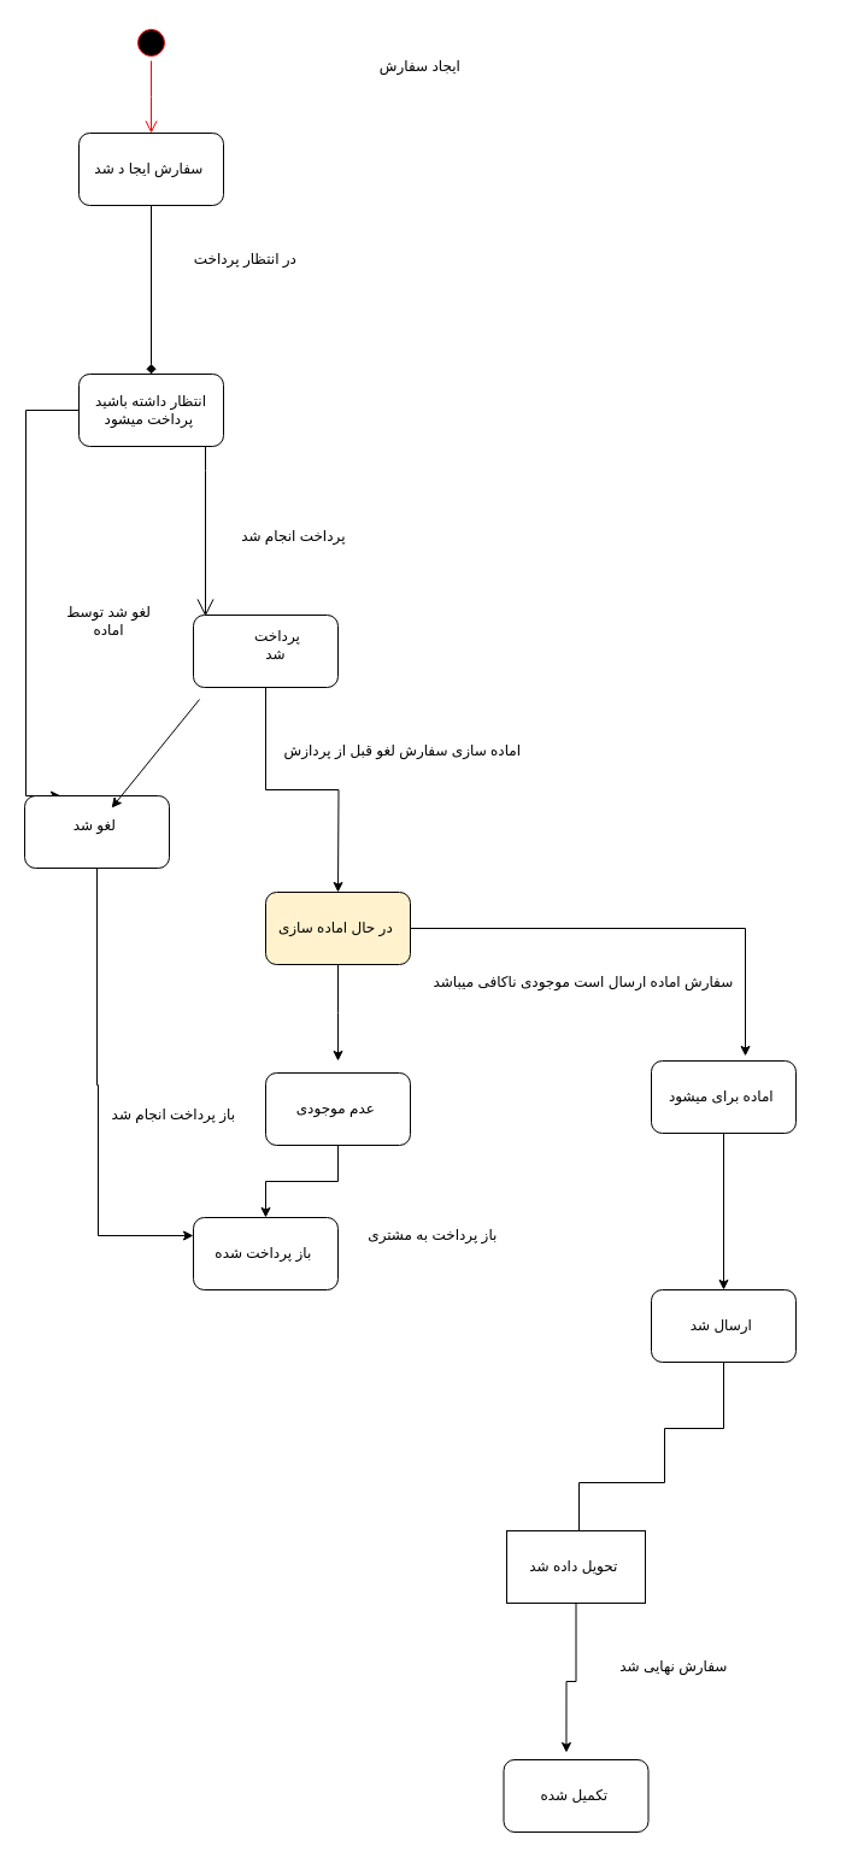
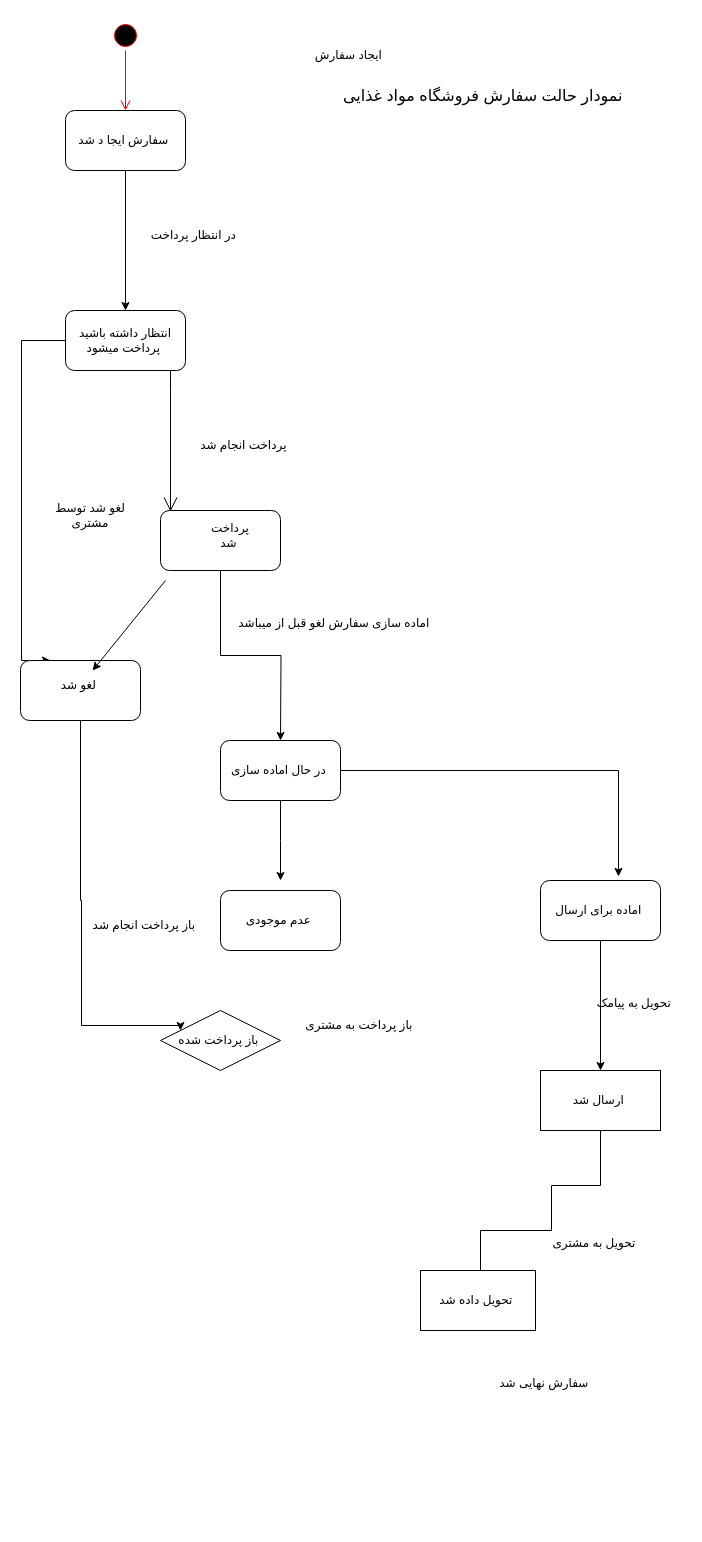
+ <mxCell id="2" value="&lt;font size=&quot;3&quot;&gt;نمودار حالت سفارش فروشگاه مواد غذایی&amp;nbsp;&lt;/font&gt;" style="text;html=1;align=center;verticalAlign=middle;whiteSpace=wrap;rounded=0;" vertex="1" parent="1"><mxGeometry x="330" y="80" width="310" height="30" as="geometry" /></mxCell>
- <mxCell id="14" value="در انتظار پرداخت&amp;nbsp;" style="text;html=1;align=center;verticalAlign=middle;whiteSpace=wrap;rounded=0;" vertex="1" parent="1"><mxGeometry x="140" y="200" width="130" height="30" as="geometry" /></mxCell>
+ <mxCell id="14" value="در انتظار پرداخت&amp;nbsp;" style="text;html=1;align=center;verticalAlign=middle;whiteSpace=wrap;rounded=0;" vertex="1" parent="1"><mxGeometry x="130" y="220" width="130" height="30" as="geometry" /></mxCell>
- <mxCell id="5" style="edgeStyle=orthogonalEdgeStyle;rounded=0;orthogonalLoop=1;jettySize=auto;html=1;entryX=0.5;entryY=0;entryDx=0;entryDy=0;endArrow=diamond;" edge="1" parent="1" source="6" target="9"><mxGeometry relative="1" as="geometry" /></mxCell>
+ <mxCell id="5" style="edgeStyle=orthogonalEdgeStyle;rounded=0;orthogonalLoop=1;jettySize=auto;html=1;entryX=0.5;entryY=0;entryDx=0;entryDy=0;" edge="1" parent="1" source="6" target="9"><mxGeometry relative="1" as="geometry" /></mxCell>
- <mxCell id="20" value="لغو شد توسط اماده" style="text;html=1;align=center;verticalAlign=middle;whiteSpace=wrap;rounded=0;" vertex="1" parent="1"><mxGeometry x="40" y="500" width="100" height="30" as="geometry" /></mxCell>
+ <mxCell id="20" value="لغو شد توسط مشتری" style="text;html=1;align=center;verticalAlign=middle;whiteSpace=wrap;rounded=0;" vertex="1" parent="1"><mxGeometry x="40" y="500" width="100" height="30" as="geometry" /></mxCell>
- <mxCell id="21" value="اماده سازی سفارش لغو قبل از پردازش&amp;nbsp;" style="text;html=1;align=center;verticalAlign=middle;resizable=0;points=[];autosize=1;strokeColor=none;fillColor=none;" vertex="1" parent="1"><mxGeometry x="245" y="608" width="180" height="30" as="geometry" /></mxCell>
+ <mxCell id="21" value="اماده سازی سفارش لغو قبل از میباشد&amp;nbsp;" style="text;html=1;align=center;verticalAlign=middle;resizable=0;points=[];autosize=1;strokeColor=none;fillColor=none;" vertex="1" parent="1"><mxGeometry x="245" y="608" width="180" height="30" as="geometry" /></mxCell>
- <mxCell id="23" value="در حال اماده سازی&amp;nbsp;" style="rounded=1;whiteSpace=wrap;html=1;fillColor=#fff2cc;" vertex="1" parent="1"><mxGeometry x="220" y="740" width="120" height="60" as="geometry" /></mxCell>
+ <mxCell id="23" value="در حال اماده سازی&amp;nbsp;" style="rounded=1;whiteSpace=wrap;html=1;" vertex="1" parent="1"><mxGeometry x="220" y="740" width="120" height="60" as="geometry" /></mxCell>
- <mxCell id="29" value="سفارش اماده ارسال است موجودی ناکافی میباشد&amp;nbsp;" style="text;html=1;align=center;verticalAlign=middle;resizable=0;points=[];autosize=1;strokeColor=none;fillColor=none;" vertex="1" parent="1"><mxGeometry x="380" y="800" width="210" height="30" as="geometry" /></mxCell>
- <mxCell id="27" value="اماده برای میشود&amp;nbsp;" style="rounded=1;whiteSpace=wrap;html=1;" vertex="1" parent="1"><mxGeometry x="540" y="880" width="120" height="60" as="geometry" /></mxCell>
+ <mxCell id="27" value="اماده برای ارسال&amp;nbsp;" style="rounded=1;whiteSpace=wrap;html=1;" vertex="1" parent="1"><mxGeometry x="540" y="880" width="120" height="60" as="geometry" /></mxCell>
- <mxCell id="24" style="edgeStyle=orthogonalEdgeStyle;rounded=0;orthogonalLoop=1;jettySize=auto;html=1;" edge="1" parent="1" source="25" target="30"><mxGeometry relative="1" as="geometry" /></mxCell>
+ <mxCell id="35" value="تحویل به پیامک&amp;nbsp;" style="text;html=1;align=center;verticalAlign=middle;resizable=0;points=[];autosize=1;strokeColor=none;fillColor=none;" vertex="1" parent="1"><mxGeometry x="590" y="988" width="90" height="30" as="geometry" /></mxCell>
- <mxCell id="30" value="باز پرداخت شده&amp;nbsp;" style="rounded=1;whiteSpace=wrap;html=1;" vertex="1" parent="1"><mxGeometry x="160" y="1010" width="120" height="60" as="geometry" /></mxCell>
+ <mxCell id="30" value="باز پرداخت شده&amp;nbsp;" style="rhombus;whiteSpace=wrap;html=1;" vertex="1" parent="1"><mxGeometry x="160" y="1010" width="120" height="60" as="geometry" /></mxCell>
- <mxCell id="34" value="ارسال شد&amp;nbsp;" style="rounded=1;whiteSpace=wrap;html=1;" vertex="1" parent="1"><mxGeometry x="540" y="1070" width="120" height="60" as="geometry" /></mxCell>
+ <mxCell id="34" value="ارسال شد&amp;nbsp;" style="whiteSpace=wrap;html=1;rounded=0;" vertex="1" parent="1"><mxGeometry x="540" y="1070" width="120" height="60" as="geometry" /></mxCell>
+ <mxCell id="37" value="تحویل به مشتری&amp;nbsp;" style="text;html=1;align=center;verticalAlign=middle;resizable=0;points=[];autosize=1;strokeColor=none;fillColor=none;" vertex="1" parent="1"><mxGeometry x="550" y="1228" width="90" height="30" as="geometry" /></mxCell>
- <mxCell id="40" value="سفارش نهایی شد&amp;nbsp;" style="text;html=1;align=center;verticalAlign=middle;resizable=0;points=[];autosize=1;strokeColor=none;fillColor=none;" vertex="1" parent="1"><mxGeometry x="515" y="1368" width="90" height="30" as="geometry" /></mxCell>
+ <mxCell id="40" value="سفارش نهایی شد&amp;nbsp;" style="text;html=1;align=center;verticalAlign=middle;resizable=0;points=[];autosize=1;strokeColor=none;fillColor=none;" vertex="1" parent="1"><mxGeometry x="500" y="1368" width="90" height="30" as="geometry" /></mxCell>
- <mxCell id="39" style="edgeStyle=orthogonalEdgeStyle;rounded=0;orthogonalLoop=1;jettySize=auto;html=1;entryX=0.433;entryY=-0.1;entryDx=0;entryDy=0;entryPerimeter=0;" edge="1" parent="1" source="36" target="38"><mxGeometry relative="1" as="geometry" /></mxCell>
- <mxCell id="38" value="تکمیل شده&amp;nbsp;" style="rounded=1;whiteSpace=wrap;html=1;" vertex="1" parent="1"><mxGeometry x="417.5" y="1460" width="120" height="60" as="geometry" /></mxCell>
